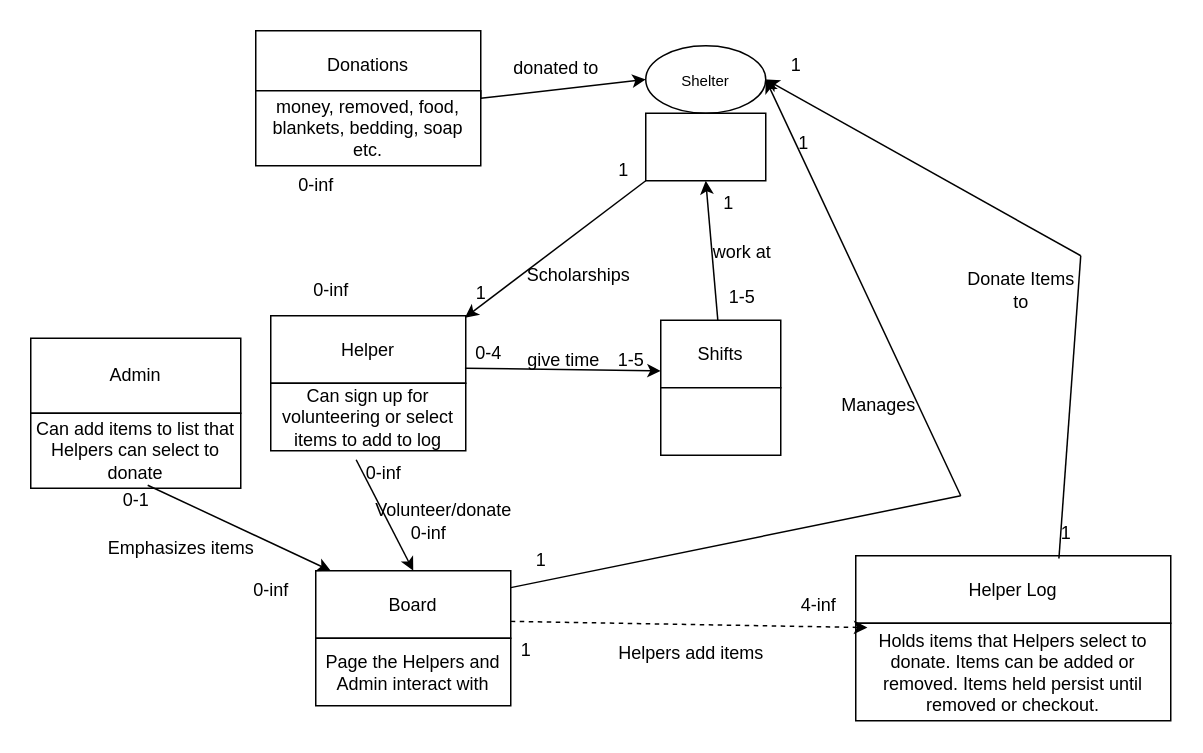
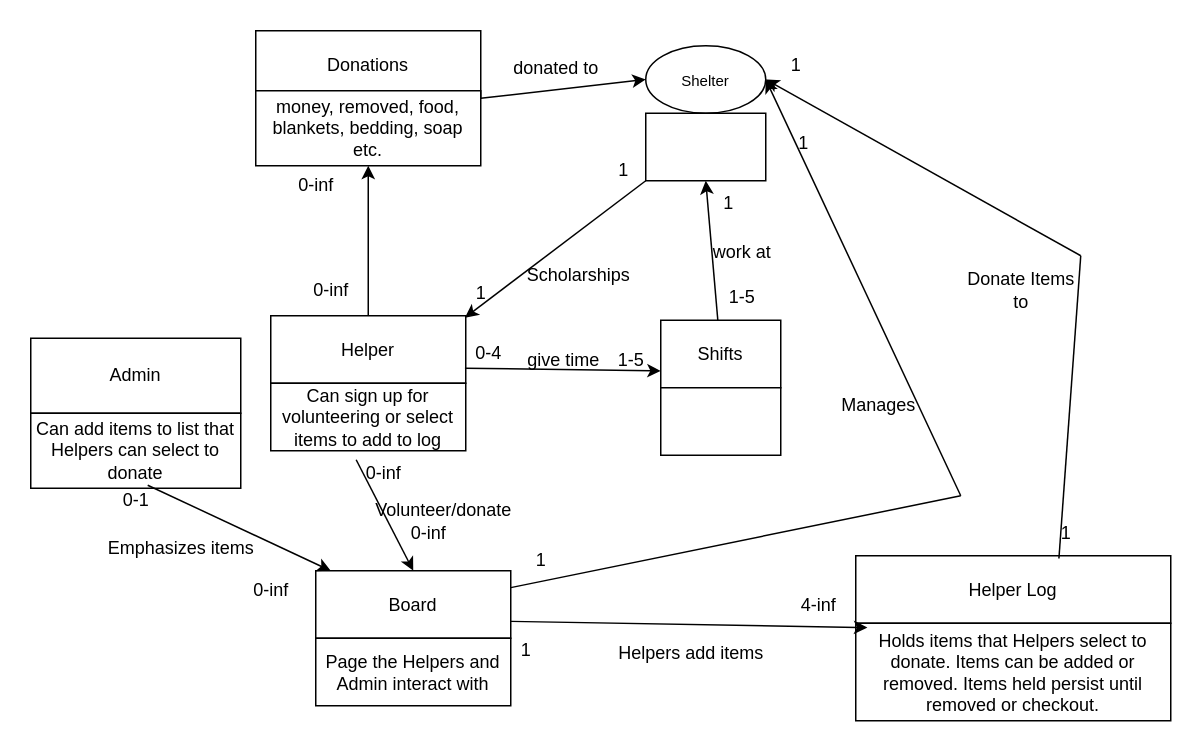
+ <mxCell id="11" value="" style="endArrow=classic;html=1;rounded=0;entryX=0.5;entryY=1;entryDx=0;entryDy=0;" parent="1" source="35" target="10" edge="1"><mxGeometry width="50" height="50" relative="1" as="geometry"><mxPoint x="254.737" y="200" as="sourcePoint" /><mxPoint x="520" y="20" as="targetPoint" /></mxGeometry></mxCell>
- <mxCell id="21" value="" style="endArrow=classic;html=1;rounded=0;exitX=1;exitY=0.75;exitDx=0;exitDy=0;entryX=0.037;entryY=1.064;entryDx=0;entryDy=0;entryPerimeter=0;dashed=1;" parent="1" source="32" target="19" edge="1"><mxGeometry width="50" height="50" relative="1" as="geometry"><mxPoint x="430" y="415" as="sourcePoint" /><mxPoint x="570" y="415" as="targetPoint" /></mxGeometry></mxCell>
+ <mxCell id="21" value="" style="endArrow=classic;html=1;rounded=0;exitX=1;exitY=0.75;exitDx=0;exitDy=0;entryX=0.037;entryY=1.064;entryDx=0;entryDy=0;entryPerimeter=0;" parent="1" source="32" target="19" edge="1"><mxGeometry width="50" height="50" relative="1" as="geometry"><mxPoint x="430" y="415" as="sourcePoint" /><mxPoint x="570" y="415" as="targetPoint" /></mxGeometry></mxCell>
